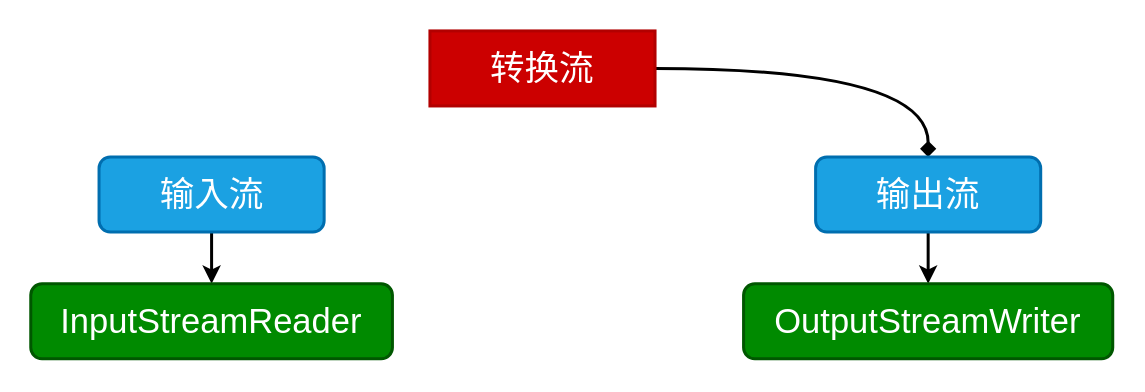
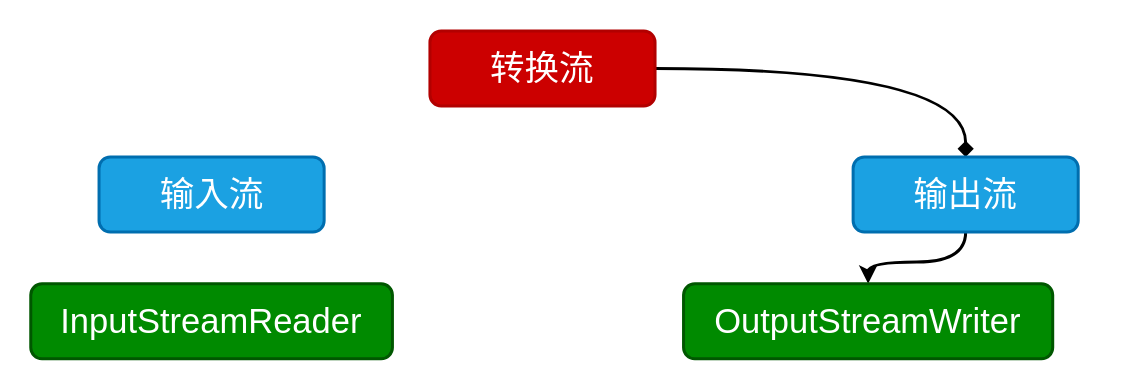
- <mxCell id="3" value="&lt;font style=&quot;font-size: 23px&quot;&gt;转换流&lt;/font&gt;" style="whiteSpace=wrap;html=1;strokeWidth=2;strokeColor=#B20000;fontColor=#ffffff;fillColor=#CC0000;rounded=0;" parent="1" vertex="1"><mxGeometry x="286" y="20" width="150" height="50" as="geometry" /></mxCell>
+ <mxCell id="3" value="&lt;font style=&quot;font-size: 23px&quot;&gt;转换流&lt;/font&gt;" style="rounded=1;whiteSpace=wrap;html=1;strokeWidth=2;strokeColor=#B20000;fontColor=#ffffff;fillColor=#CC0000;" parent="1" vertex="1"><mxGeometry x="286" y="20" width="150" height="50" as="geometry" /></mxCell>
- <mxCell id="7" value="&lt;font style=&quot;font-size: 23px&quot;&gt;输出流&lt;/font&gt;" style="rounded=1;whiteSpace=wrap;html=1;strokeWidth=2;fillColor=#1ba1e2;strokeColor=#006EAF;fontColor=#ffffff;" parent="1" vertex="1"><mxGeometry x="543" y="104" width="150" height="50" as="geometry" /></mxCell>
+ <mxCell id="7" value="&lt;font style=&quot;font-size: 23px&quot;&gt;输出流&lt;/font&gt;" style="rounded=1;whiteSpace=wrap;html=1;strokeWidth=2;fillColor=#1ba1e2;strokeColor=#006EAF;fontColor=#ffffff;" parent="1" vertex="1"><mxGeometry x="568" y="104" width="150" height="50" as="geometry" /></mxCell>
- <mxCell id="4" style="edgeStyle=orthogonalEdgeStyle;curved=1;rounded=0;orthogonalLoop=1;jettySize=auto;html=1;exitX=0.5;exitY=1;exitDx=0;exitDy=0;entryX=0.5;entryY=0;entryDx=0;entryDy=0;strokeWidth=2;" parent="1" source="5" target="8" edge="1"><mxGeometry relative="1" as="geometry" /></mxCell>
- <mxCell id="9" value="&lt;font style=&quot;font-size: 23px&quot;&gt;OutputStreamWriter&lt;/font&gt;" style="rounded=1;whiteSpace=wrap;html=1;strokeWidth=2;fillColor=#008a00;strokeColor=#005700;fontColor=#ffffff;" parent="1" vertex="1"><mxGeometry x="495" y="188.5" width="246" height="50" as="geometry" /></mxCell>
+ <mxCell id="9" value="&lt;font style=&quot;font-size: 23px&quot;&gt;OutputStreamWriter&lt;/font&gt;" style="rounded=1;whiteSpace=wrap;html=1;strokeWidth=2;fillColor=#008a00;strokeColor=#005700;fontColor=#ffffff;" parent="1" vertex="1"><mxGeometry x="455" y="188.5" width="246" height="50" as="geometry" /></mxCell>
